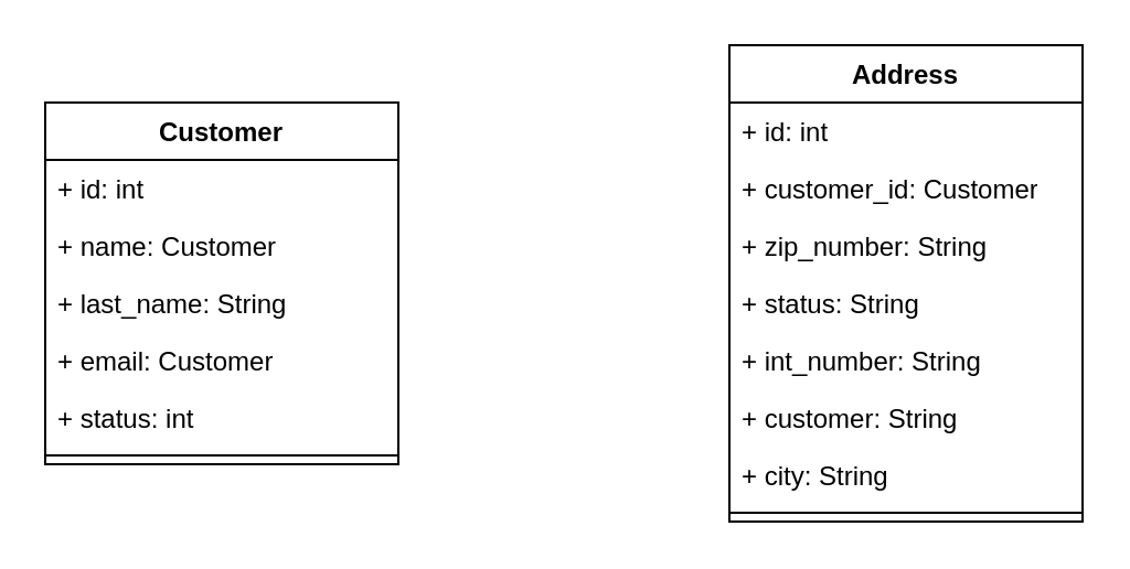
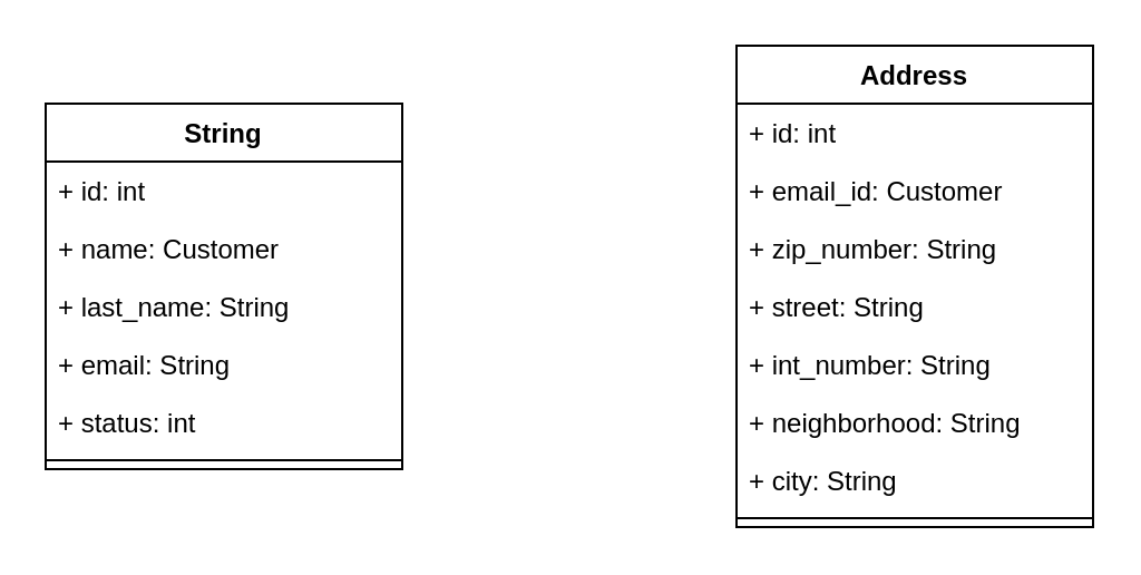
- <mxCell id="2" value="Customer" style="swimlane;fontStyle=1;align=center;verticalAlign=top;childLayout=stackLayout;horizontal=1;startSize=26;horizontalStack=0;resizeParent=1;resizeParentMax=0;resizeLast=0;collapsible=1;marginBottom=0;whiteSpace=wrap;html=1;" parent="1" vertex="1"><mxGeometry x="20" y="46" width="160" height="164" as="geometry" /></mxCell>
+ <mxCell id="2" value="String" style="swimlane;fontStyle=1;align=center;verticalAlign=top;childLayout=stackLayout;horizontal=1;startSize=26;horizontalStack=0;resizeParent=1;resizeParentMax=0;resizeLast=0;collapsible=1;marginBottom=0;whiteSpace=wrap;html=1;" parent="1" vertex="1"><mxGeometry x="20" y="46" width="160" height="164" as="geometry" /></mxCell>
- <mxCell id="11" value="+ customer_id: Customer" style="text;strokeColor=none;fillColor=none;align=left;verticalAlign=top;spacingLeft=4;spacingRight=4;overflow=hidden;rotatable=0;points=[[0,0.5],[1,0.5]];portConstraint=eastwest;whiteSpace=wrap;html=1;" parent="9" vertex="1"><mxGeometry y="52" width="160" height="26" as="geometry" /></mxCell>
+ <mxCell id="11" value="+ email_id: Customer" style="text;strokeColor=none;fillColor=none;align=left;verticalAlign=top;spacingLeft=4;spacingRight=4;overflow=hidden;rotatable=0;points=[[0,0.5],[1,0.5]];portConstraint=eastwest;whiteSpace=wrap;html=1;" parent="9" vertex="1"><mxGeometry y="52" width="160" height="26" as="geometry" /></mxCell>
- <mxCell id="13" value="+ status: String" style="text;strokeColor=none;fillColor=none;align=left;verticalAlign=top;spacingLeft=4;spacingRight=4;overflow=hidden;rotatable=0;points=[[0,0.5],[1,0.5]];portConstraint=eastwest;whiteSpace=wrap;html=1;" parent="9" vertex="1"><mxGeometry y="104" width="160" height="26" as="geometry" /></mxCell>
+ <mxCell id="13" value="+ street: String" style="text;strokeColor=none;fillColor=none;align=left;verticalAlign=top;spacingLeft=4;spacingRight=4;overflow=hidden;rotatable=0;points=[[0,0.5],[1,0.5]];portConstraint=eastwest;whiteSpace=wrap;html=1;" parent="9" vertex="1"><mxGeometry y="104" width="160" height="26" as="geometry" /></mxCell>
- <mxCell id="6" value="+ email: Customer" style="text;strokeColor=none;fillColor=none;align=left;verticalAlign=top;spacingLeft=4;spacingRight=4;overflow=hidden;rotatable=0;points=[[0,0.5],[1,0.5]];portConstraint=eastwest;whiteSpace=wrap;html=1;" parent="2" vertex="1"><mxGeometry y="104" width="160" height="26" as="geometry" /></mxCell>
+ <mxCell id="6" value="+ email: String" style="text;strokeColor=none;fillColor=none;align=left;verticalAlign=top;spacingLeft=4;spacingRight=4;overflow=hidden;rotatable=0;points=[[0,0.5],[1,0.5]];portConstraint=eastwest;whiteSpace=wrap;html=1;" parent="2" vertex="1"><mxGeometry y="104" width="160" height="26" as="geometry" /></mxCell>
- <mxCell id="15" value="+ customer: String" style="text;strokeColor=none;fillColor=none;align=left;verticalAlign=top;spacingLeft=4;spacingRight=4;overflow=hidden;rotatable=0;points=[[0,0.5],[1,0.5]];portConstraint=eastwest;whiteSpace=wrap;html=1;" parent="9" vertex="1"><mxGeometry y="156" width="160" height="26" as="geometry" /></mxCell>
+ <mxCell id="15" value="+ neighborhood: String" style="text;strokeColor=none;fillColor=none;align=left;verticalAlign=top;spacingLeft=4;spacingRight=4;overflow=hidden;rotatable=0;points=[[0,0.5],[1,0.5]];portConstraint=eastwest;whiteSpace=wrap;html=1;" parent="9" vertex="1"><mxGeometry y="156" width="160" height="26" as="geometry" /></mxCell>
